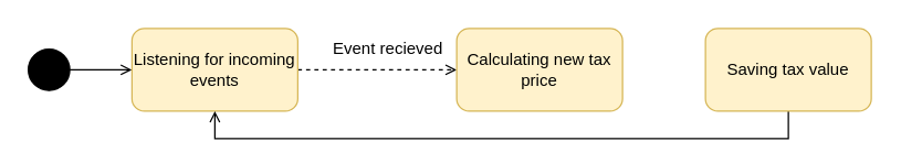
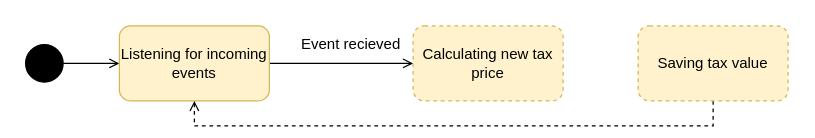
- <mxCell id="4" style="edgeStyle=orthogonalEdgeStyle;rounded=0;orthogonalLoop=1;jettySize=auto;html=1;exitX=1;exitY=0.5;exitDx=0;exitDy=0;entryX=0;entryY=0.5;entryDx=0;entryDy=0;endArrow=open;endFill=0;dashed=1;" parent="1" source="5" target="6" edge="1"><mxGeometry relative="1" as="geometry" /></mxCell>
+ <mxCell id="4" style="edgeStyle=orthogonalEdgeStyle;rounded=0;orthogonalLoop=1;jettySize=auto;html=1;exitX=1;exitY=0.5;exitDx=0;exitDy=0;entryX=0;entryY=0.5;entryDx=0;entryDy=0;endArrow=open;endFill=0;" parent="1" source="5" target="6" edge="1"><mxGeometry relative="1" as="geometry" /></mxCell>
- <mxCell id="6" value="Calculating new tax price" style="rounded=1;whiteSpace=wrap;html=1;fillColor=#fff2cc;strokeColor=#d6b656;" parent="1" vertex="1"><mxGeometry x="330" y="20" width="120" height="60" as="geometry" /></mxCell>
+ <mxCell id="6" value="Calculating new tax price" style="rounded=1;whiteSpace=wrap;html=1;fillColor=#fff2cc;strokeColor=#d6b656;dashed=1;" parent="1" vertex="1"><mxGeometry x="330" y="20" width="120" height="60" as="geometry" /></mxCell>
- <mxCell id="8" value="Saving tax value" style="rounded=1;whiteSpace=wrap;html=1;fillColor=#fff2cc;strokeColor=#d6b656;" parent="1" vertex="1"><mxGeometry x="510" y="20" width="120" height="60" as="geometry" /></mxCell>
+ <mxCell id="8" value="Saving tax value" style="rounded=1;whiteSpace=wrap;html=1;fillColor=#fff2cc;strokeColor=#d6b656;dashed=1;" parent="1" vertex="1"><mxGeometry x="510" y="20" width="120" height="60" as="geometry" /></mxCell>
- <mxCell id="7" style="edgeStyle=orthogonalEdgeStyle;rounded=0;orthogonalLoop=1;jettySize=auto;html=1;exitX=0.5;exitY=1;exitDx=0;exitDy=0;entryX=0.5;entryY=1;entryDx=0;entryDy=0;endArrow=open;endFill=0;" parent="1" source="8" target="5" edge="1"><mxGeometry relative="1" as="geometry" /></mxCell>
+ <mxCell id="7" style="edgeStyle=orthogonalEdgeStyle;rounded=0;orthogonalLoop=1;jettySize=auto;html=1;exitX=0.5;exitY=1;exitDx=0;exitDy=0;entryX=0.5;entryY=1;entryDx=0;entryDy=0;endArrow=open;endFill=0;dashed=1;" parent="1" source="8" target="5" edge="1"><mxGeometry relative="1" as="geometry" /></mxCell>
